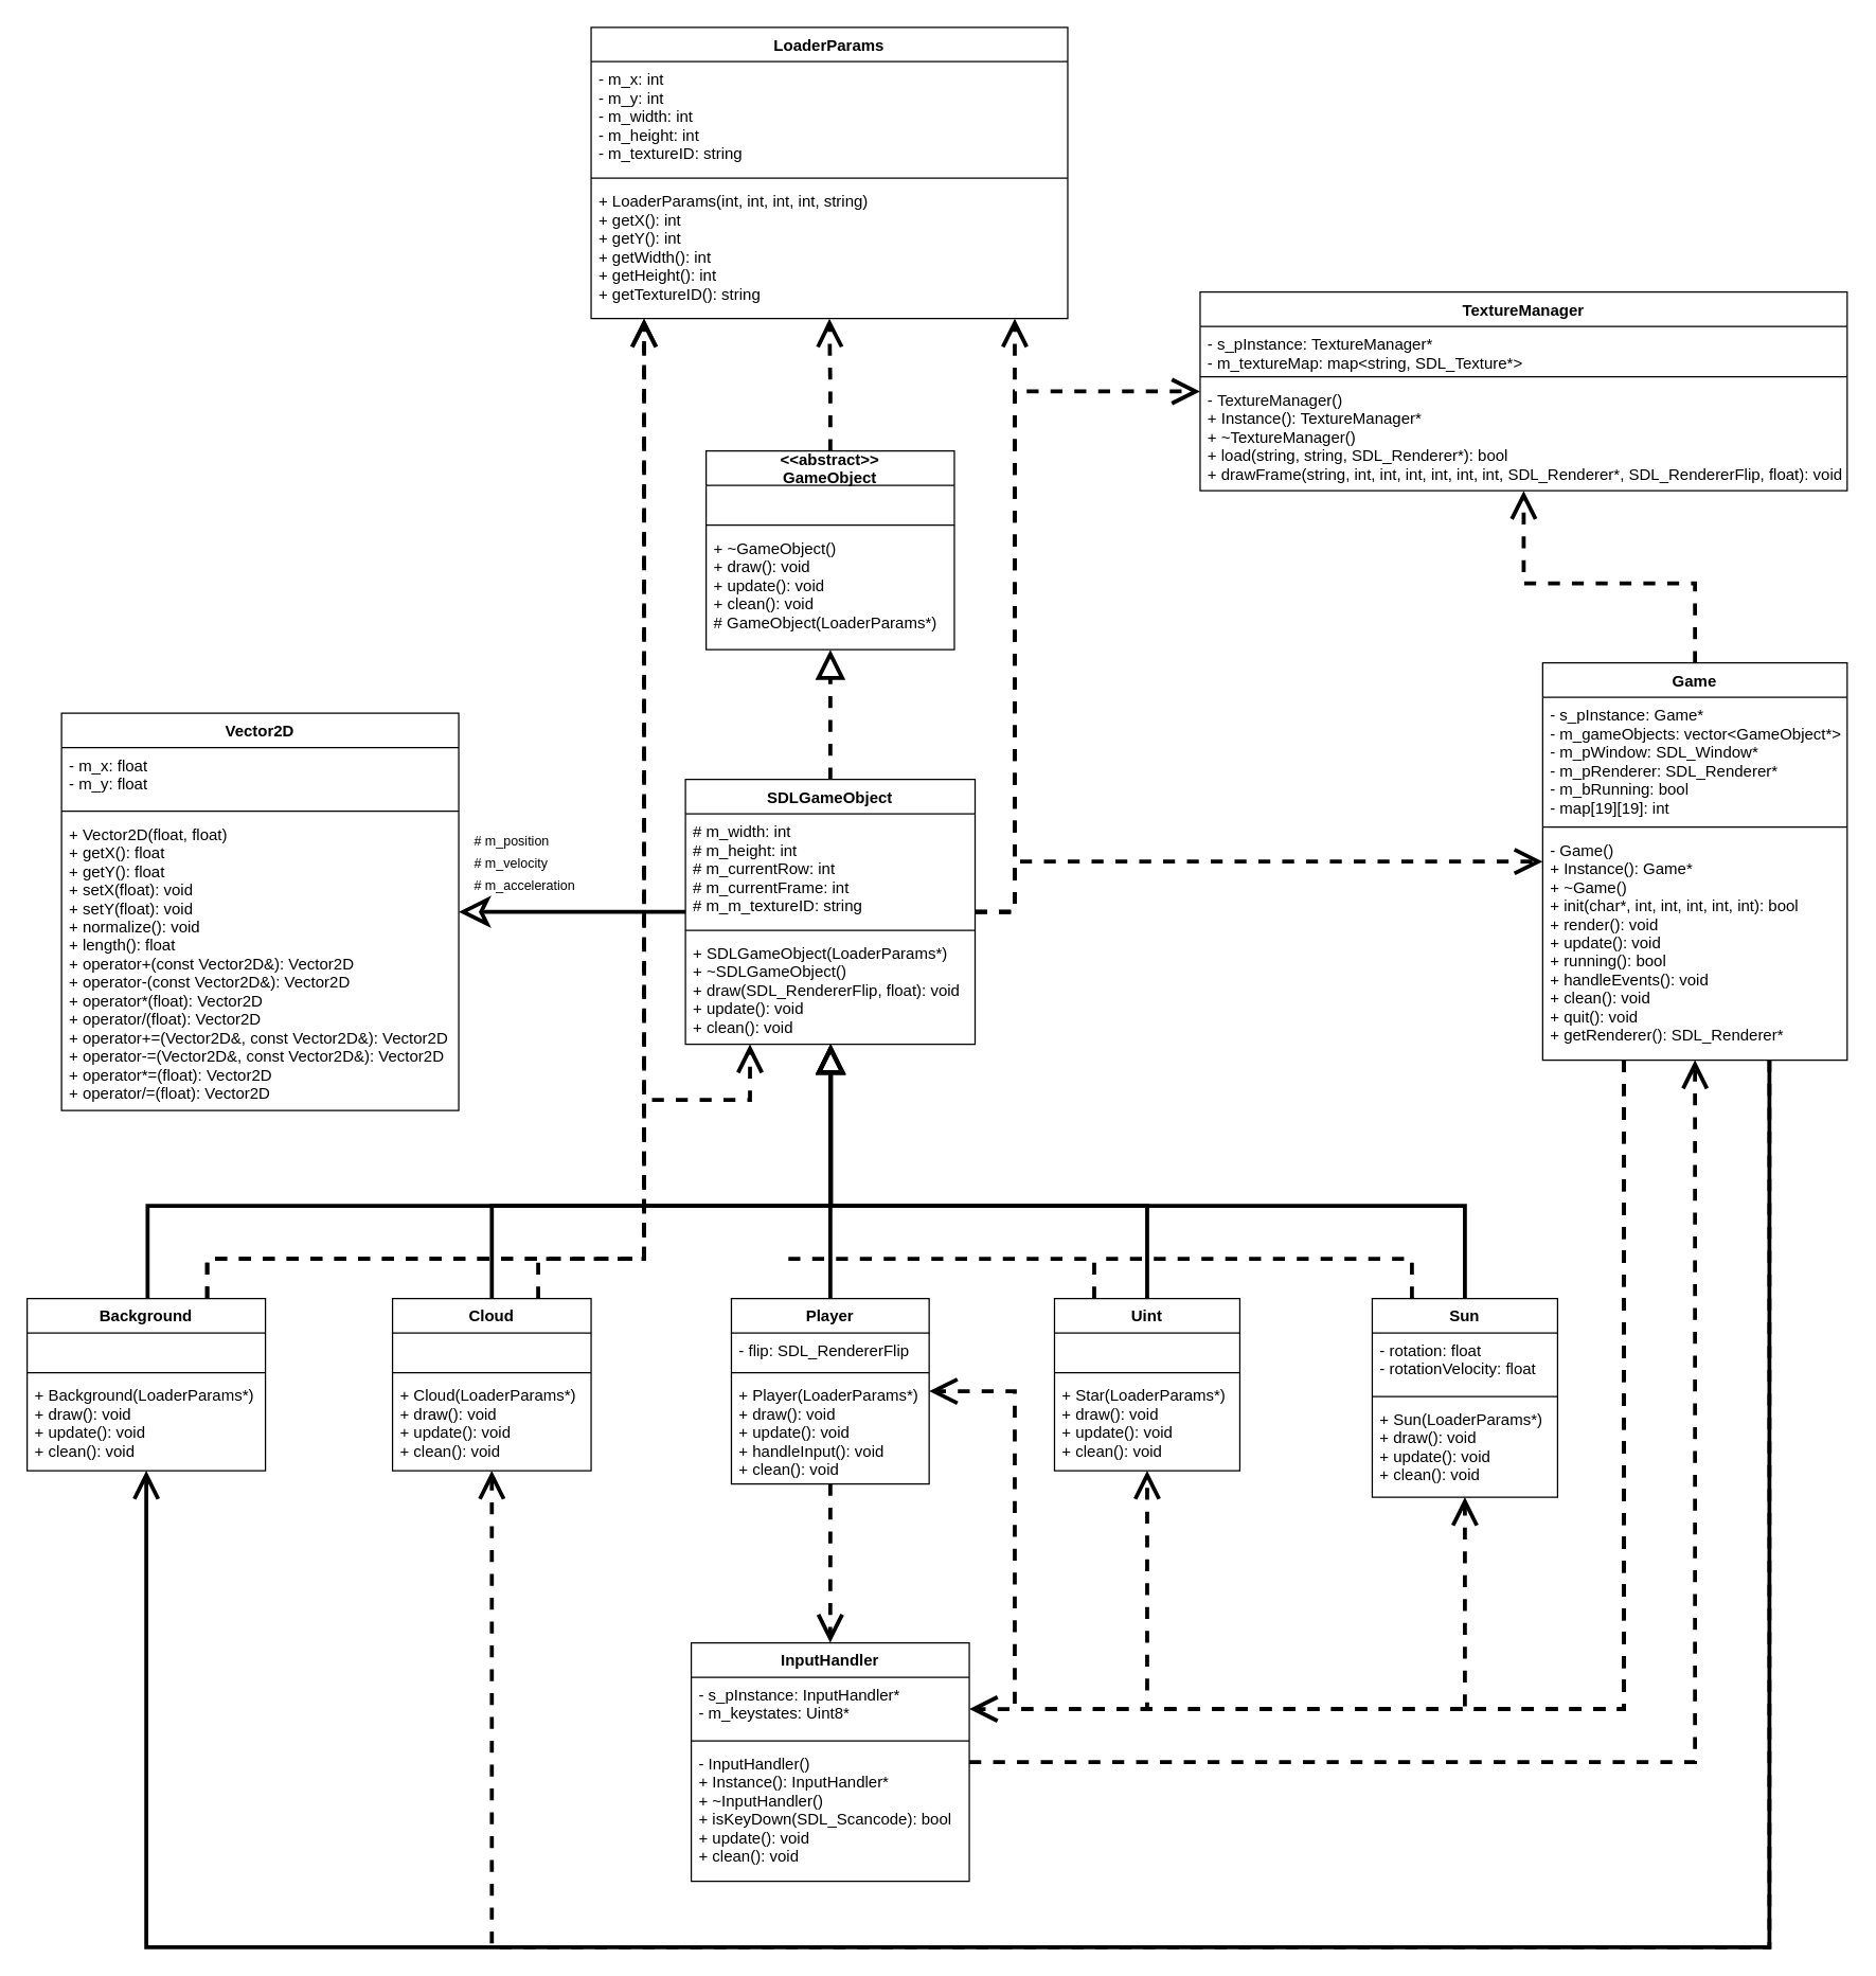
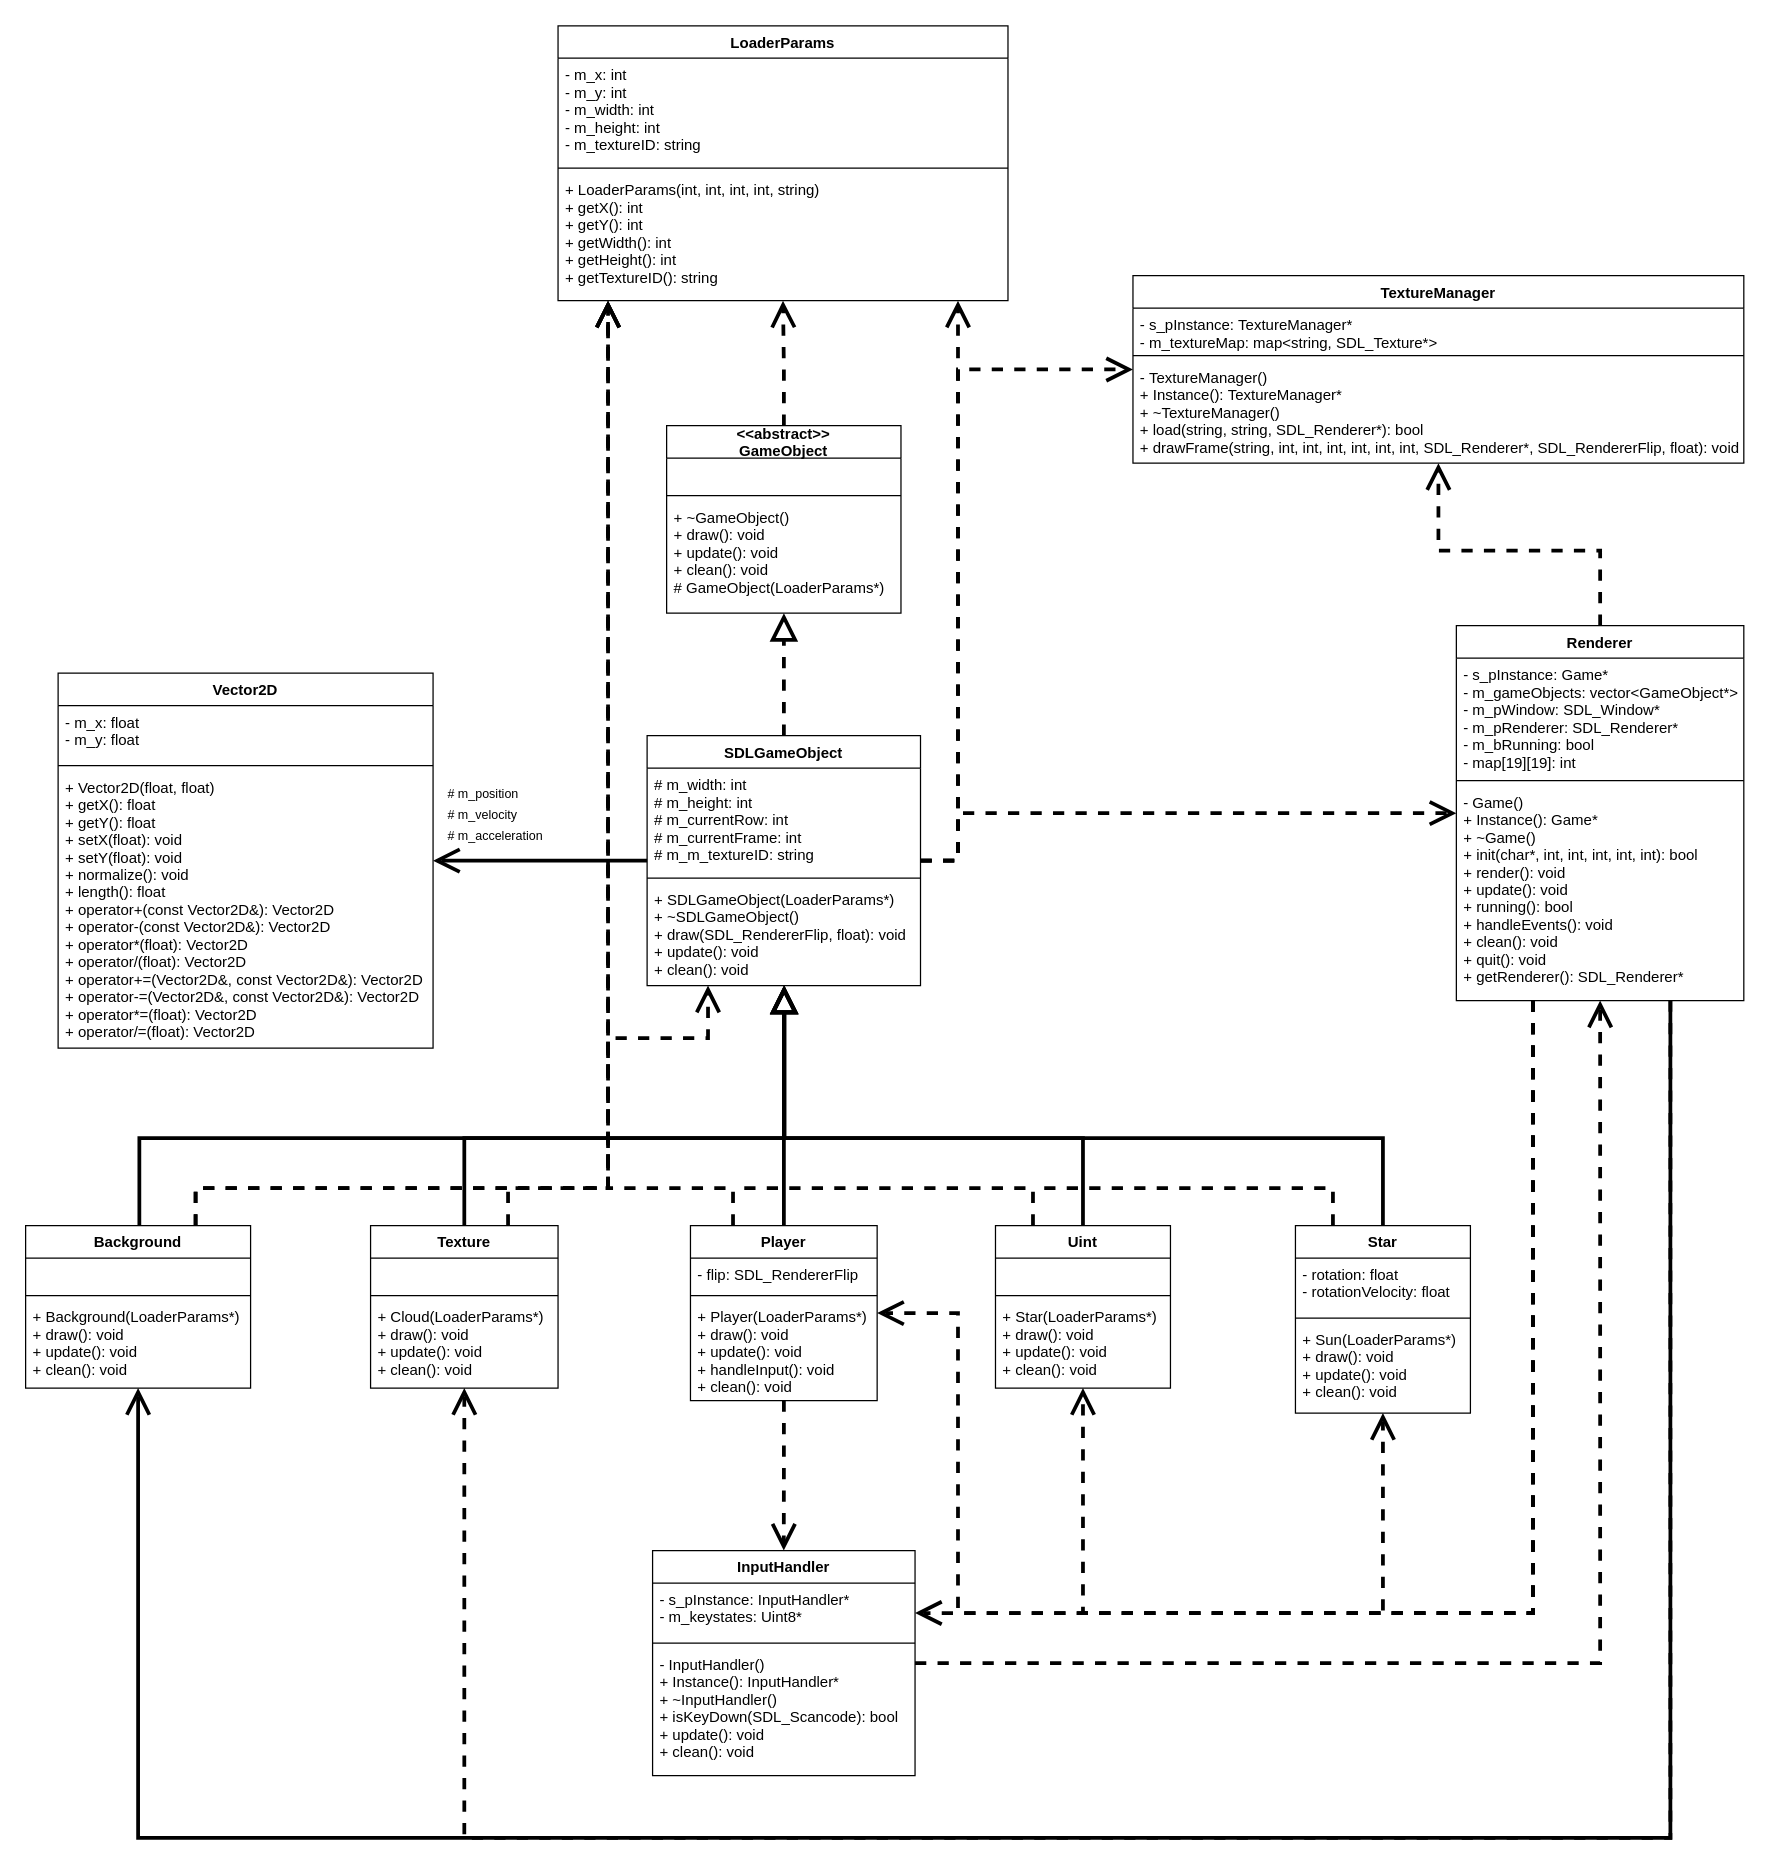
- <mxCell id="72" value="Game" style="swimlane;fontStyle=1;align=center;verticalAlign=top;childLayout=stackLayout;horizontal=1;startSize=26;horizontalStack=0;resizeParent=1;resizeParentMax=0;resizeLast=0;collapsible=1;marginBottom=0;" parent="1" vertex="1"><mxGeometry x="1164.75" y="500" width="230" height="300" as="geometry" /></mxCell>
+ <mxCell id="72" value="Renderer" style="swimlane;fontStyle=1;align=center;verticalAlign=top;childLayout=stackLayout;horizontal=1;startSize=26;horizontalStack=0;resizeParent=1;resizeParentMax=0;resizeLast=0;collapsible=1;marginBottom=0;" parent="1" vertex="1"><mxGeometry x="1164.75" y="500" width="230" height="300" as="geometry" /></mxCell>
- <mxCell id="25" value="&lt;font style=&quot;font-size: 10px&quot;&gt;# m_position&lt;br&gt;# m_velocity&lt;br&gt;# m_acceleration&lt;/font&gt;" style="edgeStyle=orthogonalEdgeStyle;rounded=0;orthogonalLoop=1;jettySize=auto;html=1;fontSize=14;startArrow=none;startFill=0;endArrow=classic;endFill=0;startSize=0;endSize=15;targetPerimeterSpacing=0;strokeWidth=3;align=left;" parent="1" source="29" target="49" edge="1"><mxGeometry x="0.883" y="-38" relative="1" as="geometry"><mxPoint as="offset" /></mxGeometry></mxCell>
+ <mxCell id="25" value="&lt;font style=&quot;font-size: 10px&quot;&gt;# m_position&lt;br&gt;# m_velocity&lt;br&gt;# m_acceleration&lt;/font&gt;" style="edgeStyle=orthogonalEdgeStyle;rounded=0;orthogonalLoop=1;jettySize=auto;html=1;fontSize=14;startArrow=none;startFill=0;endArrow=open;endFill=0;startSize=0;endSize=15;targetPerimeterSpacing=0;strokeWidth=3;align=left;" parent="1" source="29" target="49" edge="1"><mxGeometry x="0.883" y="-38" relative="1" as="geometry"><mxPoint as="offset" /></mxGeometry></mxCell>
+ <mxCell id="18" style="edgeStyle=orthogonalEdgeStyle;rounded=0;orthogonalLoop=1;jettySize=auto;html=1;dashed=1;fontSize=10;startArrow=none;startFill=0;endArrow=open;endFill=0;startSize=0;endSize=15;targetPerimeterSpacing=0;strokeWidth=3;align=left;" parent="1" source="20" target="13" edge="1"><mxGeometry relative="1" as="geometry"><Array as="points"><mxPoint x="586" y="950" /><mxPoint x="486" y="950" /></Array></mxGeometry></mxCell>
- <mxCell id="4" value="Cloud" style="swimlane;fontStyle=1;align=center;verticalAlign=top;childLayout=stackLayout;horizontal=1;startSize=26;horizontalStack=0;resizeParent=1;resizeParentMax=0;resizeLast=0;collapsible=1;marginBottom=0;" parent="1" vertex="1"><mxGeometry x="296" y="980" width="150" height="130" as="geometry" /></mxCell>
+ <mxCell id="4" value="Texture" style="swimlane;fontStyle=1;align=center;verticalAlign=top;childLayout=stackLayout;horizontal=1;startSize=26;horizontalStack=0;resizeParent=1;resizeParentMax=0;resizeLast=0;collapsible=1;marginBottom=0;" parent="1" vertex="1"><mxGeometry x="296" y="980" width="150" height="130" as="geometry" /></mxCell>
- <mxCell id="35" value="Sun" style="swimlane;fontStyle=1;align=center;verticalAlign=top;childLayout=stackLayout;horizontal=1;startSize=26;horizontalStack=0;resizeParent=1;resizeParentMax=0;resizeLast=0;collapsible=1;marginBottom=0;" parent="1" vertex="1"><mxGeometry x="1036" y="980" width="140" height="150" as="geometry" /></mxCell>
+ <mxCell id="35" value="Star" style="swimlane;fontStyle=1;align=center;verticalAlign=top;childLayout=stackLayout;horizontal=1;startSize=26;horizontalStack=0;resizeParent=1;resizeParentMax=0;resizeLast=0;collapsible=1;marginBottom=0;" parent="1" vertex="1"><mxGeometry x="1036" y="980" width="140" height="150" as="geometry" /></mxCell>
